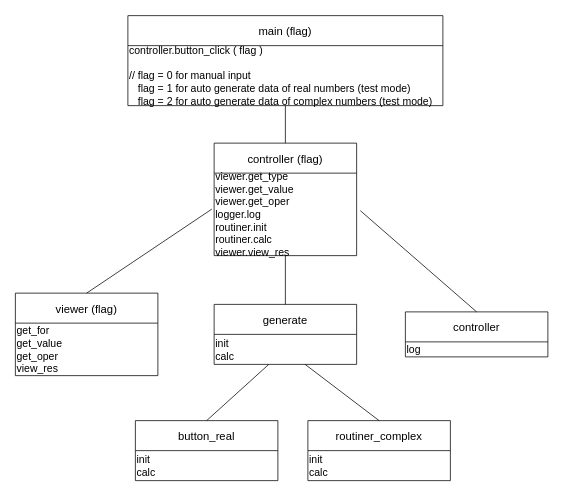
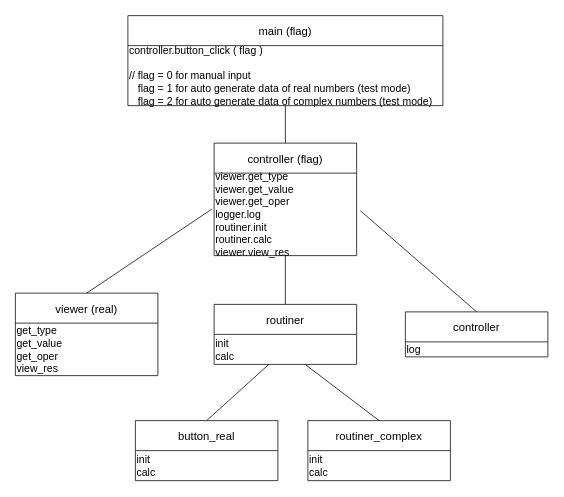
- <mxCell id="8" value="viewer (flag)" style="swimlane;fontStyle=0;childLayout=stackLayout;horizontal=1;startSize=40;fillColor=none;horizontalStack=0;resizeParent=1;resizeParentMax=0;resizeLast=0;collapsible=1;marginBottom=0;fontSize=15;" vertex="1" parent="1"><mxGeometry x="20" y="390" width="190" height="110" as="geometry" /></mxCell>
+ <mxCell id="8" value="viewer (real)" style="swimlane;fontStyle=0;childLayout=stackLayout;horizontal=1;startSize=40;fillColor=none;horizontalStack=0;resizeParent=1;resizeParentMax=0;resizeLast=0;collapsible=1;marginBottom=0;fontSize=15;" vertex="1" parent="1"><mxGeometry x="20" y="390" width="190" height="110" as="geometry" /></mxCell>
- <mxCell id="11" value="generate" style="swimlane;fontStyle=0;childLayout=stackLayout;horizontal=1;startSize=40;fillColor=none;horizontalStack=0;resizeParent=1;resizeParentMax=0;resizeLast=0;collapsible=1;marginBottom=0;fontSize=15;" vertex="1" parent="1"><mxGeometry x="285" y="405" width="190" height="80" as="geometry" /></mxCell>
+ <mxCell id="11" value="routiner" style="swimlane;fontStyle=0;childLayout=stackLayout;horizontal=1;startSize=40;fillColor=none;horizontalStack=0;resizeParent=1;resizeParentMax=0;resizeLast=0;collapsible=1;marginBottom=0;fontSize=15;" vertex="1" parent="1"><mxGeometry x="285" y="405" width="190" height="80" as="geometry" /></mxCell>
- <mxCell id="9" value="&lt;font style=&quot;font-size: 14px&quot;&gt;get_for&lt;br&gt;get_value&lt;br&gt;get_oper&lt;br&gt;view_res&lt;br&gt;&lt;/font&gt;" style="text;html=1;align=left;verticalAlign=middle;resizable=0;points=[];autosize=1;strokeColor=none;fillColor=none;" vertex="1" parent="8"><mxGeometry y="40" width="190" height="70" as="geometry" /></mxCell>
+ <mxCell id="9" value="&lt;font style=&quot;font-size: 14px&quot;&gt;get_type&lt;br&gt;get_value&lt;br&gt;get_oper&lt;br&gt;view_res&lt;br&gt;&lt;/font&gt;" style="text;html=1;align=left;verticalAlign=middle;resizable=0;points=[];autosize=1;strokeColor=none;fillColor=none;" vertex="1" parent="8"><mxGeometry y="40" width="190" height="70" as="geometry" /></mxCell>
